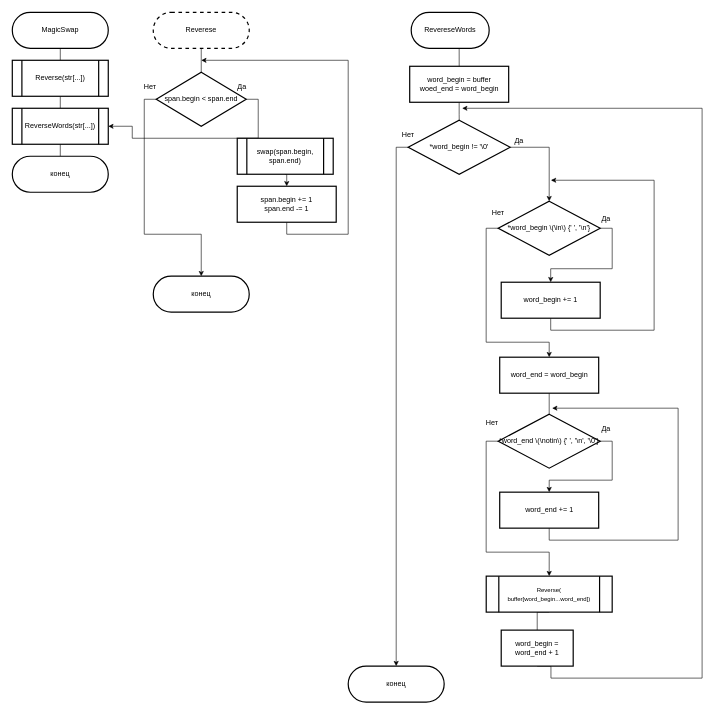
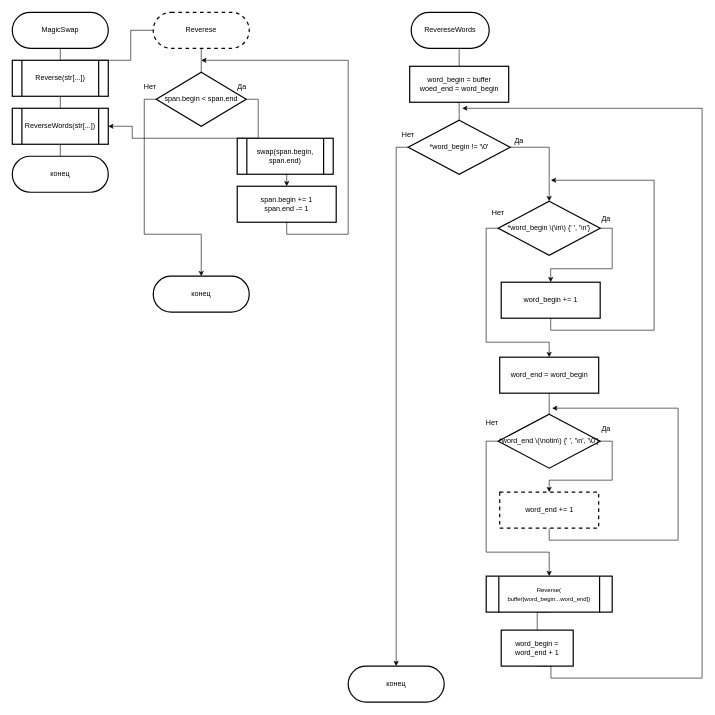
- <mxCell id="2" style="edgeStyle=orthogonalEdgeStyle;rounded=0;orthogonalLoop=1;jettySize=auto;html=1;exitX=0.5;exitY=1;exitDx=0;exitDy=0;entryX=0.5;entryY=0;entryDx=0;entryDy=0;endArrow=none;endFill=0;" edge="1" parent="1" source="3" target="5"><mxGeometry relative="1" as="geometry" /></mxCell>
+ <mxCell id="2" style="edgeStyle=orthogonalEdgeStyle;rounded=0;orthogonalLoop=1;jettySize=auto;html=1;exitX=0.5;exitY=1;exitDx=0;exitDy=0;endArrow=none;endFill=0;" edge="1" parent="1" source="3" target="9"><mxGeometry relative="1" as="geometry" /></mxCell>
- <mxCell id="36" value="word_end += 1" style="rounded=0;whiteSpace=wrap;html=1;strokeWidth=2;" vertex="1" parent="1"><mxGeometry x="832.59" y="820" width="165" height="60" as="geometry" /></mxCell>
+ <mxCell id="36" value="word_end += 1" style="rounded=0;whiteSpace=wrap;html=1;strokeWidth=2;dashed=1;" vertex="1" parent="1"><mxGeometry x="832.59" y="820" width="165" height="60" as="geometry" /></mxCell>
